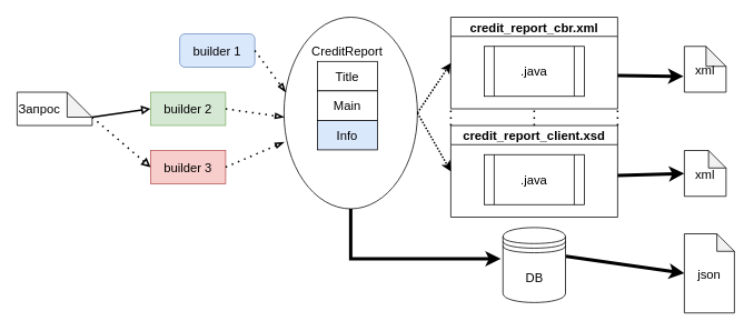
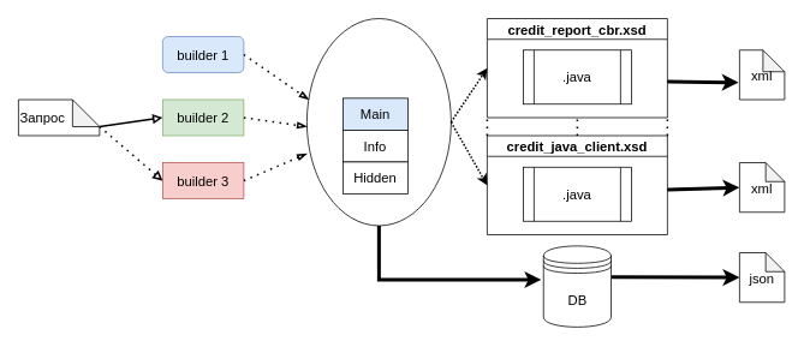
- <mxCell id="22" value="credit_report_cbr.xml" style="swimlane;shadow=0;fontSize=15;" vertex="1" parent="1"><mxGeometry x="540" y="20" width="200" height="110" as="geometry" /></mxCell>
+ <mxCell id="22" value="credit_report_cbr.xsd" style="swimlane;shadow=0;fontSize=15;" vertex="1" parent="1"><mxGeometry x="540" y="20" width="200" height="110" as="geometry" /></mxCell>
- <mxCell id="3" value="builder 1" style="rounded=1;whiteSpace=wrap;html=1;fontSize=15;fillColor=#dae8fc;strokeColor=#6c8ebf;" vertex="1" parent="1"><mxGeometry x="215" y="40" width="90" height="40" as="geometry" /></mxCell>
+ <mxCell id="3" value="builder 1" style="rounded=1;whiteSpace=wrap;html=1;fontSize=15;fillColor=#dae8fc;strokeColor=#6c8ebf;" vertex="1" parent="1"><mxGeometry x="180" y="40" width="90" height="40" as="geometry" /></mxCell>
- <mxCell id="17" value="CreditReport" style="text;html=1;strokeColor=none;fillColor=none;align=center;verticalAlign=middle;whiteSpace=wrap;rounded=0;fontSize=15;" vertex="1" parent="11"><mxGeometry x="52" y="26.538" width="48" height="26.538" as="geometry" /></mxCell>
- <mxCell id="13" value="Title" style="rounded=0;whiteSpace=wrap;html=1;fontSize=15;" vertex="1" parent="11"><mxGeometry x="40" y="53.077" width="72" height="35.385" as="geometry" /></mxCell>
- <mxCell id="14" value="Main" style="rounded=0;whiteSpace=wrap;html=1;fontSize=15;" vertex="1" parent="11"><mxGeometry x="40" y="88.462" width="72" height="35.385" as="geometry" /></mxCell>
+ <mxCell id="14" value="Main" style="rounded=0;whiteSpace=wrap;html=1;fontSize=15;fillColor=#dae8fc;" vertex="1" parent="11"><mxGeometry x="40" y="88.462" width="72" height="35.385" as="geometry" /></mxCell>
- <mxCell id="15" value="Info" style="rounded=0;whiteSpace=wrap;html=1;fontSize=15;fillColor=#dae8fc;" vertex="1" parent="11"><mxGeometry x="40" y="123.846" width="72" height="35.385" as="geometry" /></mxCell>
+ <mxCell id="15" value="Info" style="rounded=0;whiteSpace=wrap;html=1;fontSize=15;" vertex="1" parent="11"><mxGeometry x="40" y="123.846" width="72" height="35.385" as="geometry" /></mxCell>
- <mxCell id="24" value="credit_report_client.xsd" style="swimlane;shadow=0;fontSize=15;" vertex="1" parent="1"><mxGeometry x="540" y="150" width="200" height="110" as="geometry" /></mxCell>
+ <mxCell id="24" value="credit_java_client.xsd" style="swimlane;shadow=0;fontSize=15;" vertex="1" parent="1"><mxGeometry x="540" y="150" width="200" height="110" as="geometry" /></mxCell>
+ <mxCell id="16" value="Hidden" style="rounded=0;whiteSpace=wrap;html=1;fontSize=15;" vertex="1" parent="11"><mxGeometry x="40" y="159.231" width="72" height="35.385" as="geometry" /></mxCell>
- <mxCell id="30" value="json" style="shape=note;whiteSpace=wrap;html=1;backgroundOutline=1;darkOpacity=0.05;shadow=0;fontSize=15;size=21;" vertex="1" parent="1"><mxGeometry x="820" y="280" width="60" height="95" as="geometry" /></mxCell>
+ <mxCell id="30" value="json" style="shape=note;whiteSpace=wrap;html=1;backgroundOutline=1;darkOpacity=0.05;shadow=0;fontSize=15;size=21;" vertex="1" parent="1"><mxGeometry x="820" y="280" width="50" height="55" as="geometry" /></mxCell>
